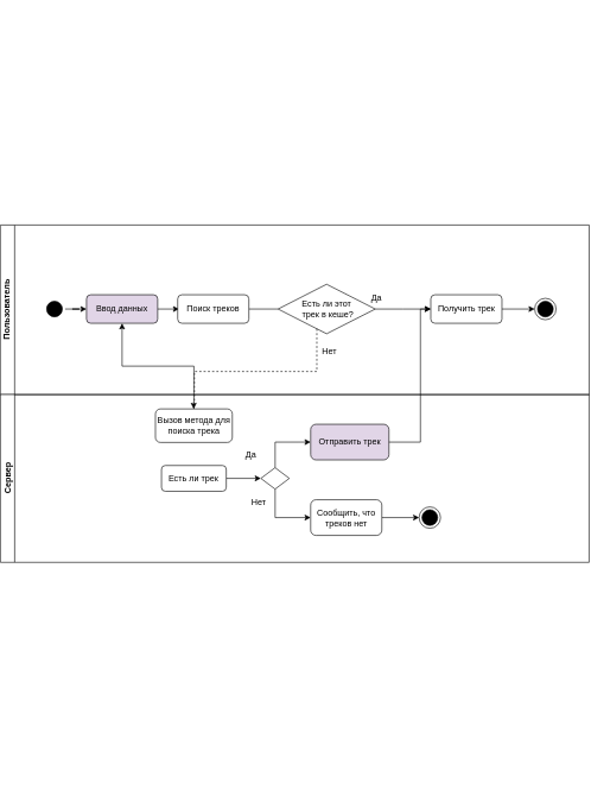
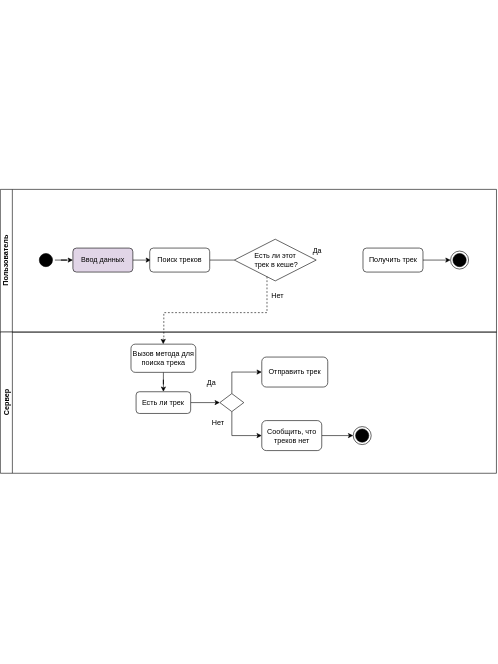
- <mxCell id="12" style="edgeStyle=orthogonalEdgeStyle;rounded=0;orthogonalLoop=1;jettySize=auto;html=1;" edge="1" parent="2" source="13" target="8"><mxGeometry relative="1" as="geometry" /></mxCell>
- <mxCell id="18" style="edgeStyle=orthogonalEdgeStyle;rounded=0;orthogonalLoop=1;jettySize=auto;html=1;" parent="15" source="19" target="4" edge="1"><mxGeometry relative="1" as="geometry" /></mxCell>
+ <mxCell id="18" style="edgeStyle=orthogonalEdgeStyle;rounded=0;orthogonalLoop=1;jettySize=auto;html=1;" parent="15" source="19" target="17" edge="1"><mxGeometry relative="1" as="geometry" /></mxCell>
- <mxCell id="29" style="edgeStyle=orthogonalEdgeStyle;rounded=0;orthogonalLoop=1;jettySize=auto;html=1;entryX=0;entryY=0.5;entryDx=0;entryDy=0;strokeColor=#000000;" parent="1" source="23" target="8" edge="1"><mxGeometry relative="1" as="geometry"><Array as="points"><mxPoint x="550" y="434" /></Array></mxGeometry></mxCell>
- <mxCell id="23" value="Отправить трек" style="rounded=1;whiteSpace=wrap;html=1;fillColor=#e1d5e7;" parent="15" vertex="1"><mxGeometry x="140.06" y="337.51" width="110" height="50" as="geometry" /></mxCell>
+ <mxCell id="23" value="Отправить трек" style="rounded=1;whiteSpace=wrap;html=1;" parent="15" vertex="1"><mxGeometry x="140.06" y="337.51" width="110" height="50" as="geometry" /></mxCell>
